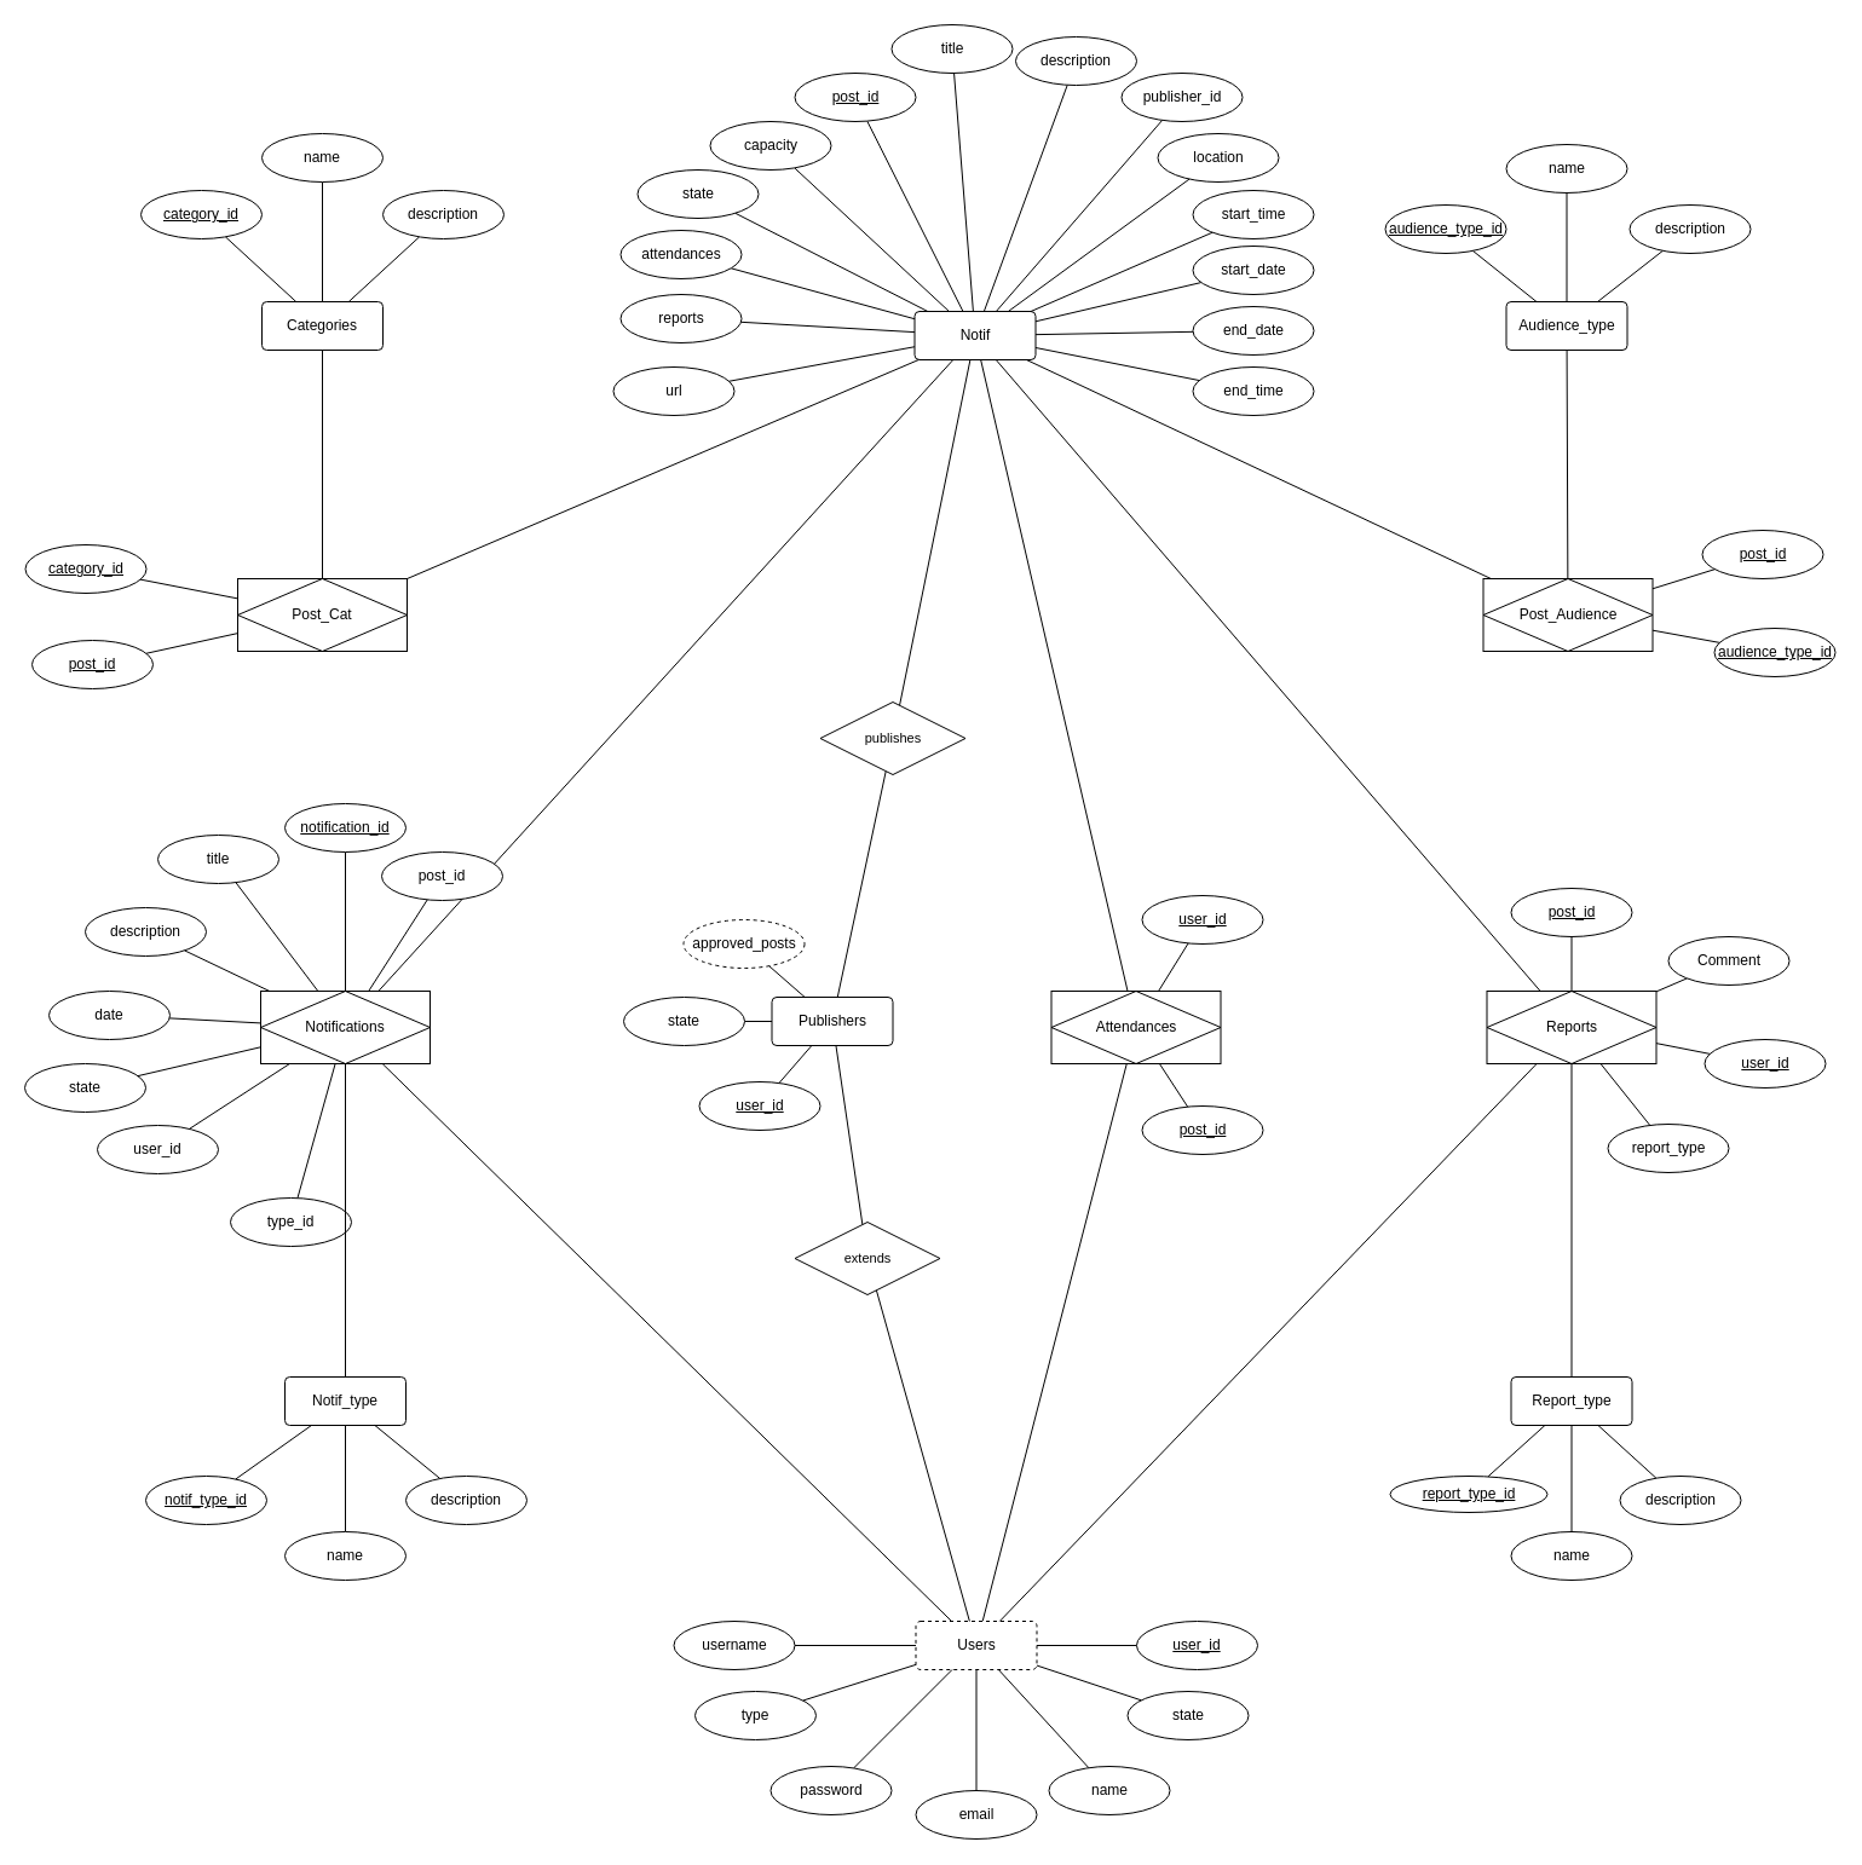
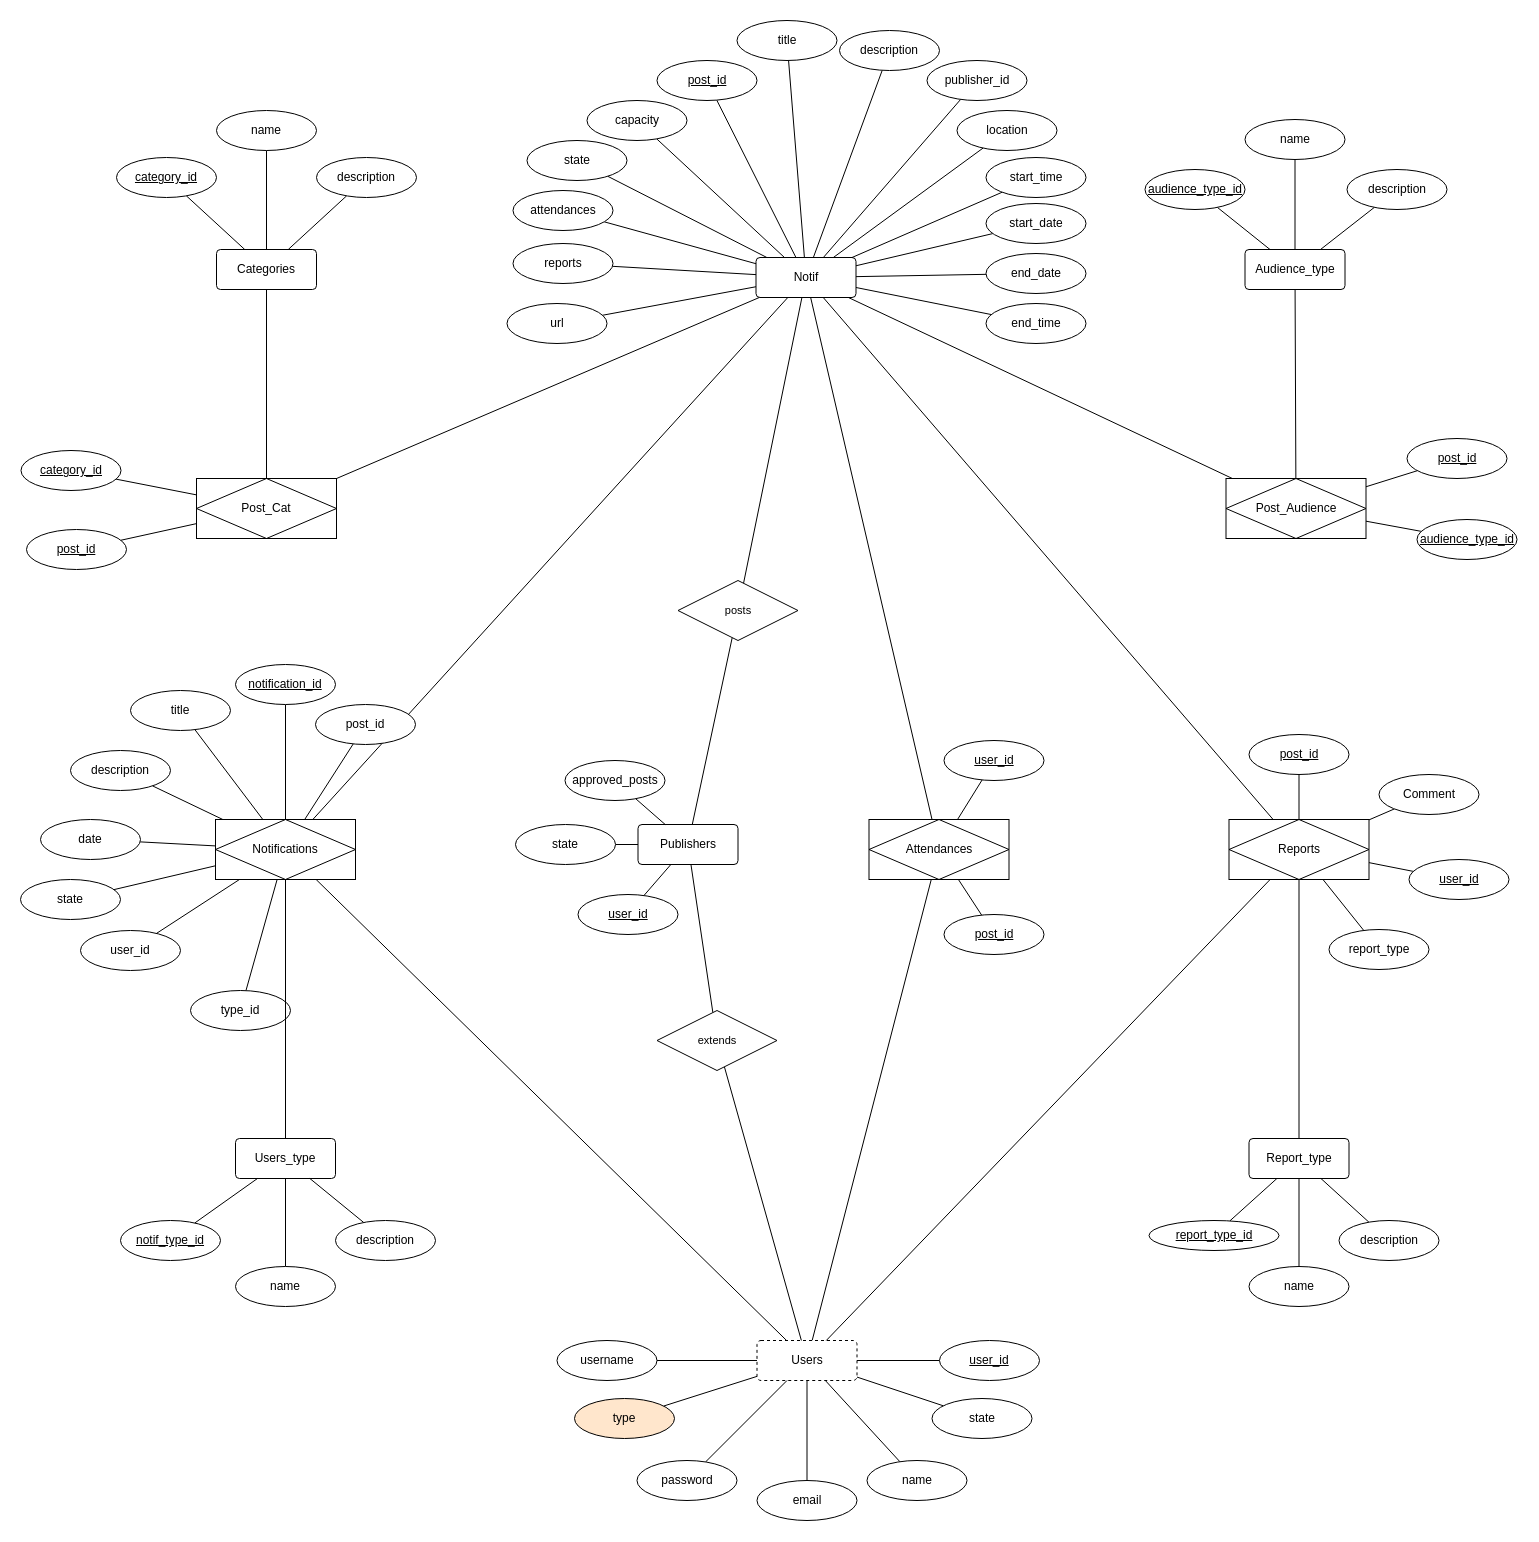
- <mxCell id="139" value="publishes" style="shape=rhombus;perimeter=rhombusPerimeter;whiteSpace=wrap;html=1;align=center;fontFamily=Helvetica;fontSize=11;fontColor=default;labelBackgroundColor=default;" vertex="1" parent="1"><mxGeometry x="677.5" y="580" width="120" height="60" as="geometry" /></mxCell>
+ <mxCell id="139" value="posts" style="shape=rhombus;perimeter=rhombusPerimeter;whiteSpace=wrap;html=1;align=center;fontFamily=Helvetica;fontSize=11;fontColor=default;labelBackgroundColor=default;" vertex="1" parent="1"><mxGeometry x="677.5" y="580" width="120" height="60" as="geometry" /></mxCell>
- <mxCell id="117" value="approved_posts" style="ellipse;whiteSpace=wrap;html=1;align=center;dashed=1;" vertex="1" parent="1"><mxGeometry x="564.5" y="760" width="100" height="40" as="geometry" /></mxCell>
+ <mxCell id="117" value="approved_posts" style="ellipse;whiteSpace=wrap;html=1;align=center;" vertex="1" parent="1"><mxGeometry x="564.5" y="760" width="100" height="40" as="geometry" /></mxCell>
- <mxCell id="78" value="Notif_type" style="rounded=1;arcSize=10;whiteSpace=wrap;html=1;align=center;" vertex="1" parent="1"><mxGeometry x="235" y="1138" width="100" height="40" as="geometry" /></mxCell>
+ <mxCell id="78" value="Users_type" style="rounded=1;arcSize=10;whiteSpace=wrap;html=1;align=center;" vertex="1" parent="1"><mxGeometry x="235" y="1138" width="100" height="40" as="geometry" /></mxCell>
- <mxCell id="131" value="type" style="ellipse;whiteSpace=wrap;html=1;align=center;" vertex="1" parent="1"><mxGeometry x="574" y="1398" width="100" height="40" as="geometry" /></mxCell>
+ <mxCell id="131" value="type" style="ellipse;whiteSpace=wrap;html=1;align=center;fillColor=#ffe6cc;" vertex="1" parent="1"><mxGeometry x="574" y="1398" width="100" height="40" as="geometry" /></mxCell>
